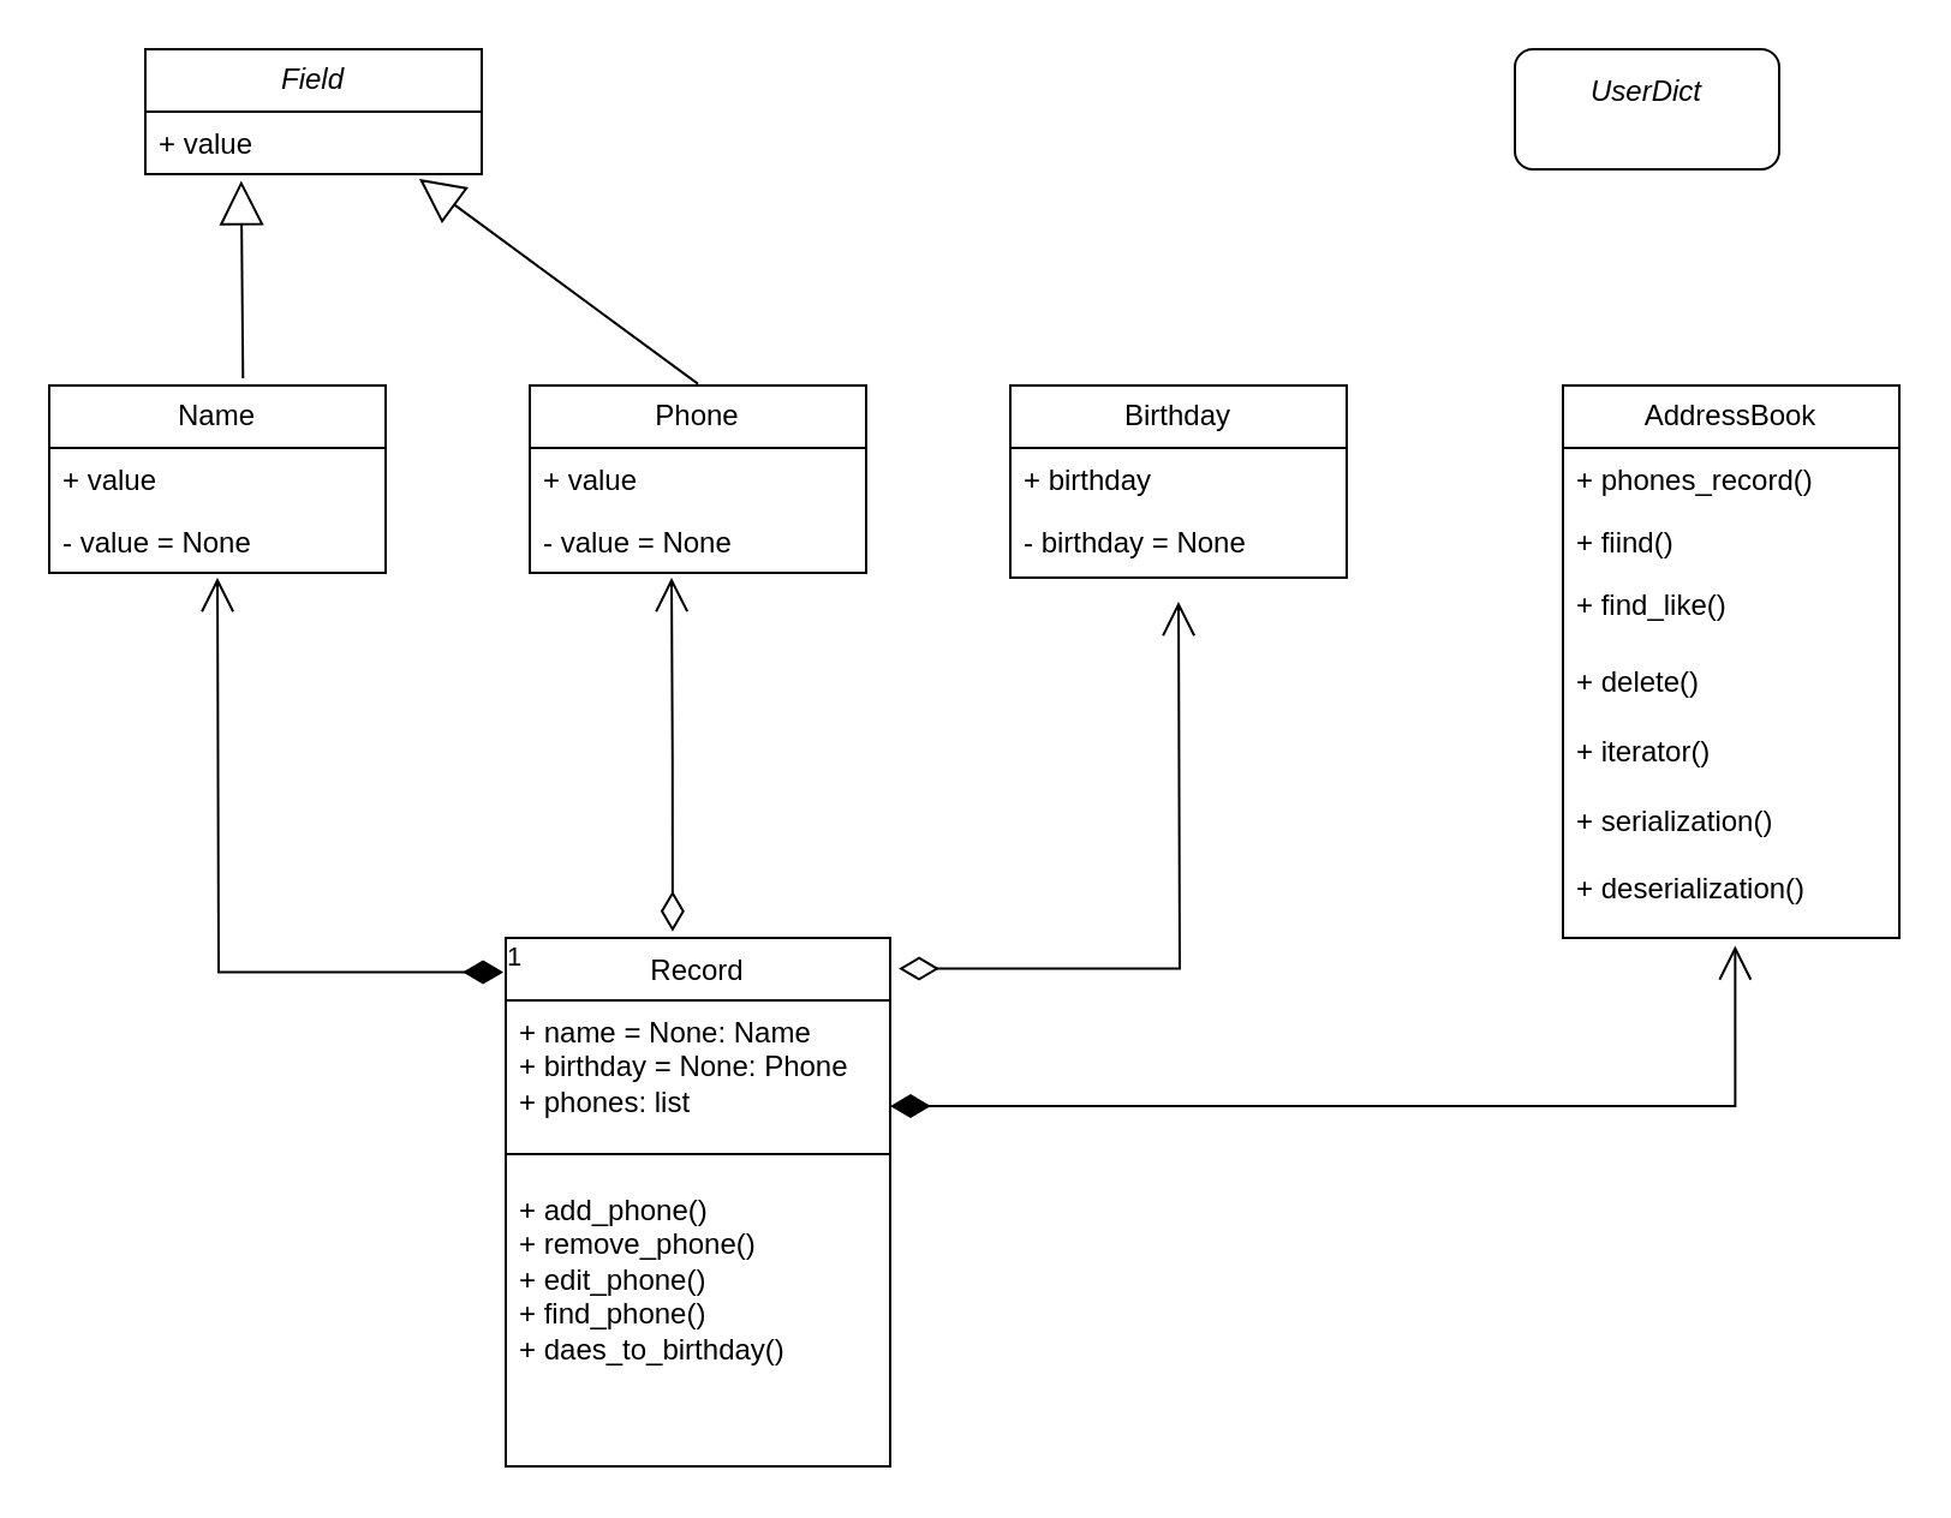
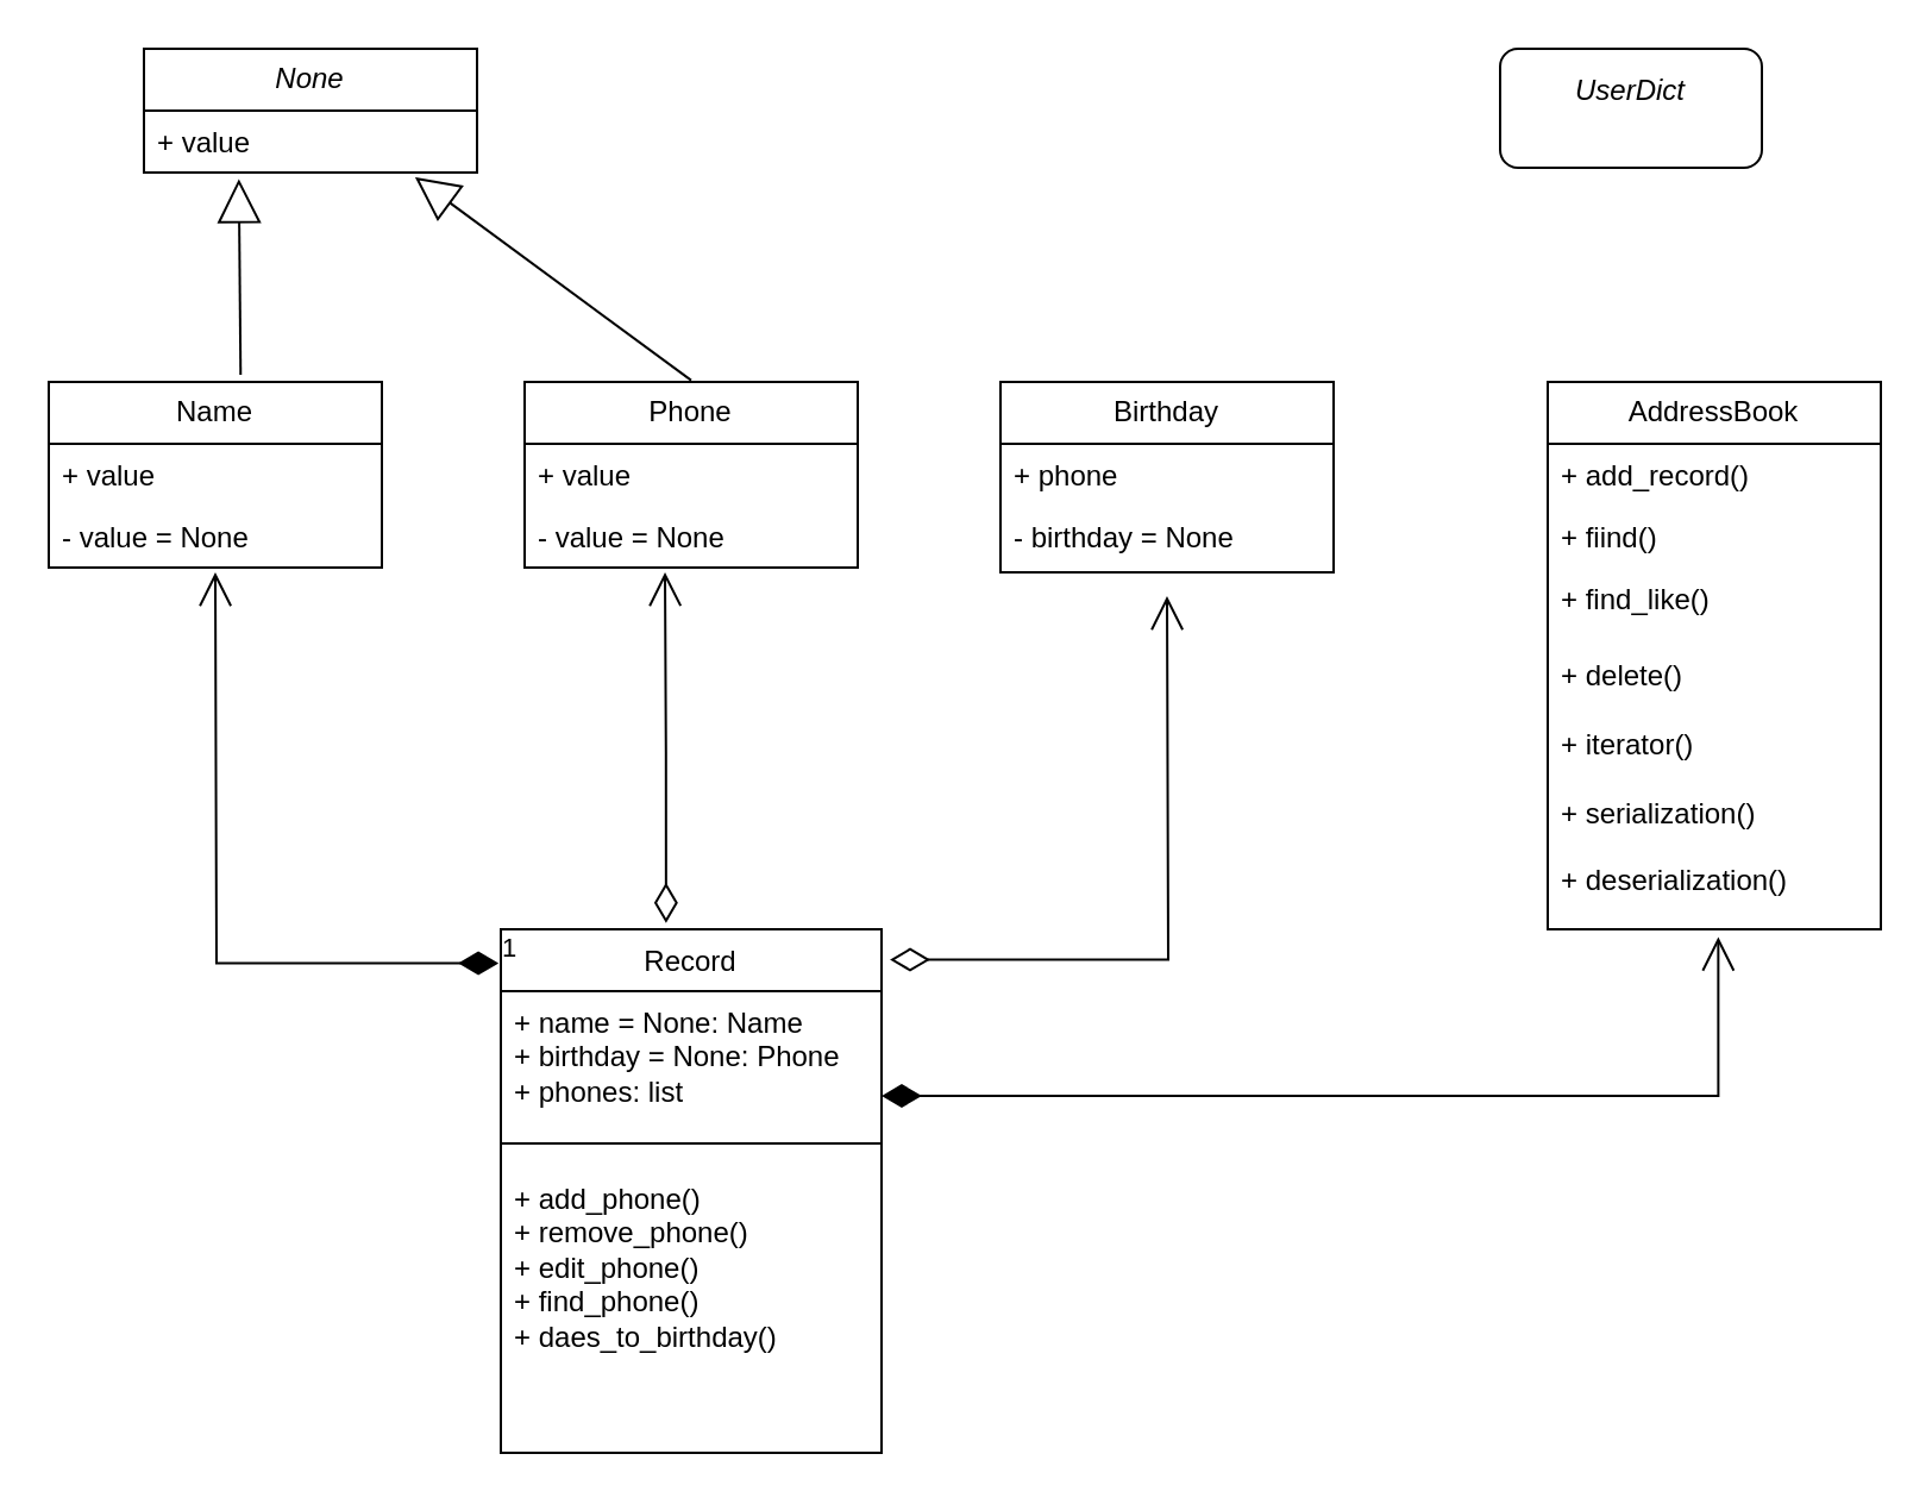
- <mxCell id="2" value="&lt;i&gt;Field&lt;/i&gt;" style="swimlane;fontStyle=0;childLayout=stackLayout;horizontal=1;startSize=26;fillColor=none;horizontalStack=0;resizeParent=1;resizeParentMax=0;resizeLast=0;collapsible=1;marginBottom=0;whiteSpace=wrap;html=1;" parent="1" vertex="1"><mxGeometry x="60" y="20" width="140" height="52" as="geometry" /></mxCell>
+ <mxCell id="2" value="&lt;i&gt;None&lt;/i&gt;" style="swimlane;fontStyle=0;childLayout=stackLayout;horizontal=1;startSize=26;fillColor=none;horizontalStack=0;resizeParent=1;resizeParentMax=0;resizeLast=0;collapsible=1;marginBottom=0;whiteSpace=wrap;html=1;" parent="1" vertex="1"><mxGeometry x="60" y="20" width="140" height="52" as="geometry" /></mxCell>
- <mxCell id="14" value="+ birthday&lt;div&gt;&lt;br&gt;&lt;/div&gt;" style="text;strokeColor=none;fillColor=none;align=left;verticalAlign=top;spacingLeft=4;spacingRight=4;overflow=hidden;rotatable=0;points=[[0,0.5],[1,0.5]];portConstraint=eastwest;whiteSpace=wrap;html=1;" parent="13" vertex="1"><mxGeometry y="26" width="140" height="26" as="geometry" /></mxCell>
+ <mxCell id="14" value="+ phone&lt;div&gt;&lt;br&gt;&lt;/div&gt;" style="text;strokeColor=none;fillColor=none;align=left;verticalAlign=top;spacingLeft=4;spacingRight=4;overflow=hidden;rotatable=0;points=[[0,0.5],[1,0.5]];portConstraint=eastwest;whiteSpace=wrap;html=1;" parent="13" vertex="1"><mxGeometry y="26" width="140" height="26" as="geometry" /></mxCell>
- <mxCell id="17" value="+ phones_record()" style="text;strokeColor=none;fillColor=none;align=left;verticalAlign=top;spacingLeft=4;spacingRight=4;overflow=hidden;rotatable=0;points=[[0,0.5],[1,0.5]];portConstraint=eastwest;whiteSpace=wrap;html=1;" parent="16" vertex="1"><mxGeometry y="26" width="140" height="26" as="geometry" /></mxCell>
+ <mxCell id="17" value="+ add_record()" style="text;strokeColor=none;fillColor=none;align=left;verticalAlign=top;spacingLeft=4;spacingRight=4;overflow=hidden;rotatable=0;points=[[0,0.5],[1,0.5]];portConstraint=eastwest;whiteSpace=wrap;html=1;" parent="16" vertex="1"><mxGeometry y="26" width="140" height="26" as="geometry" /></mxCell>
